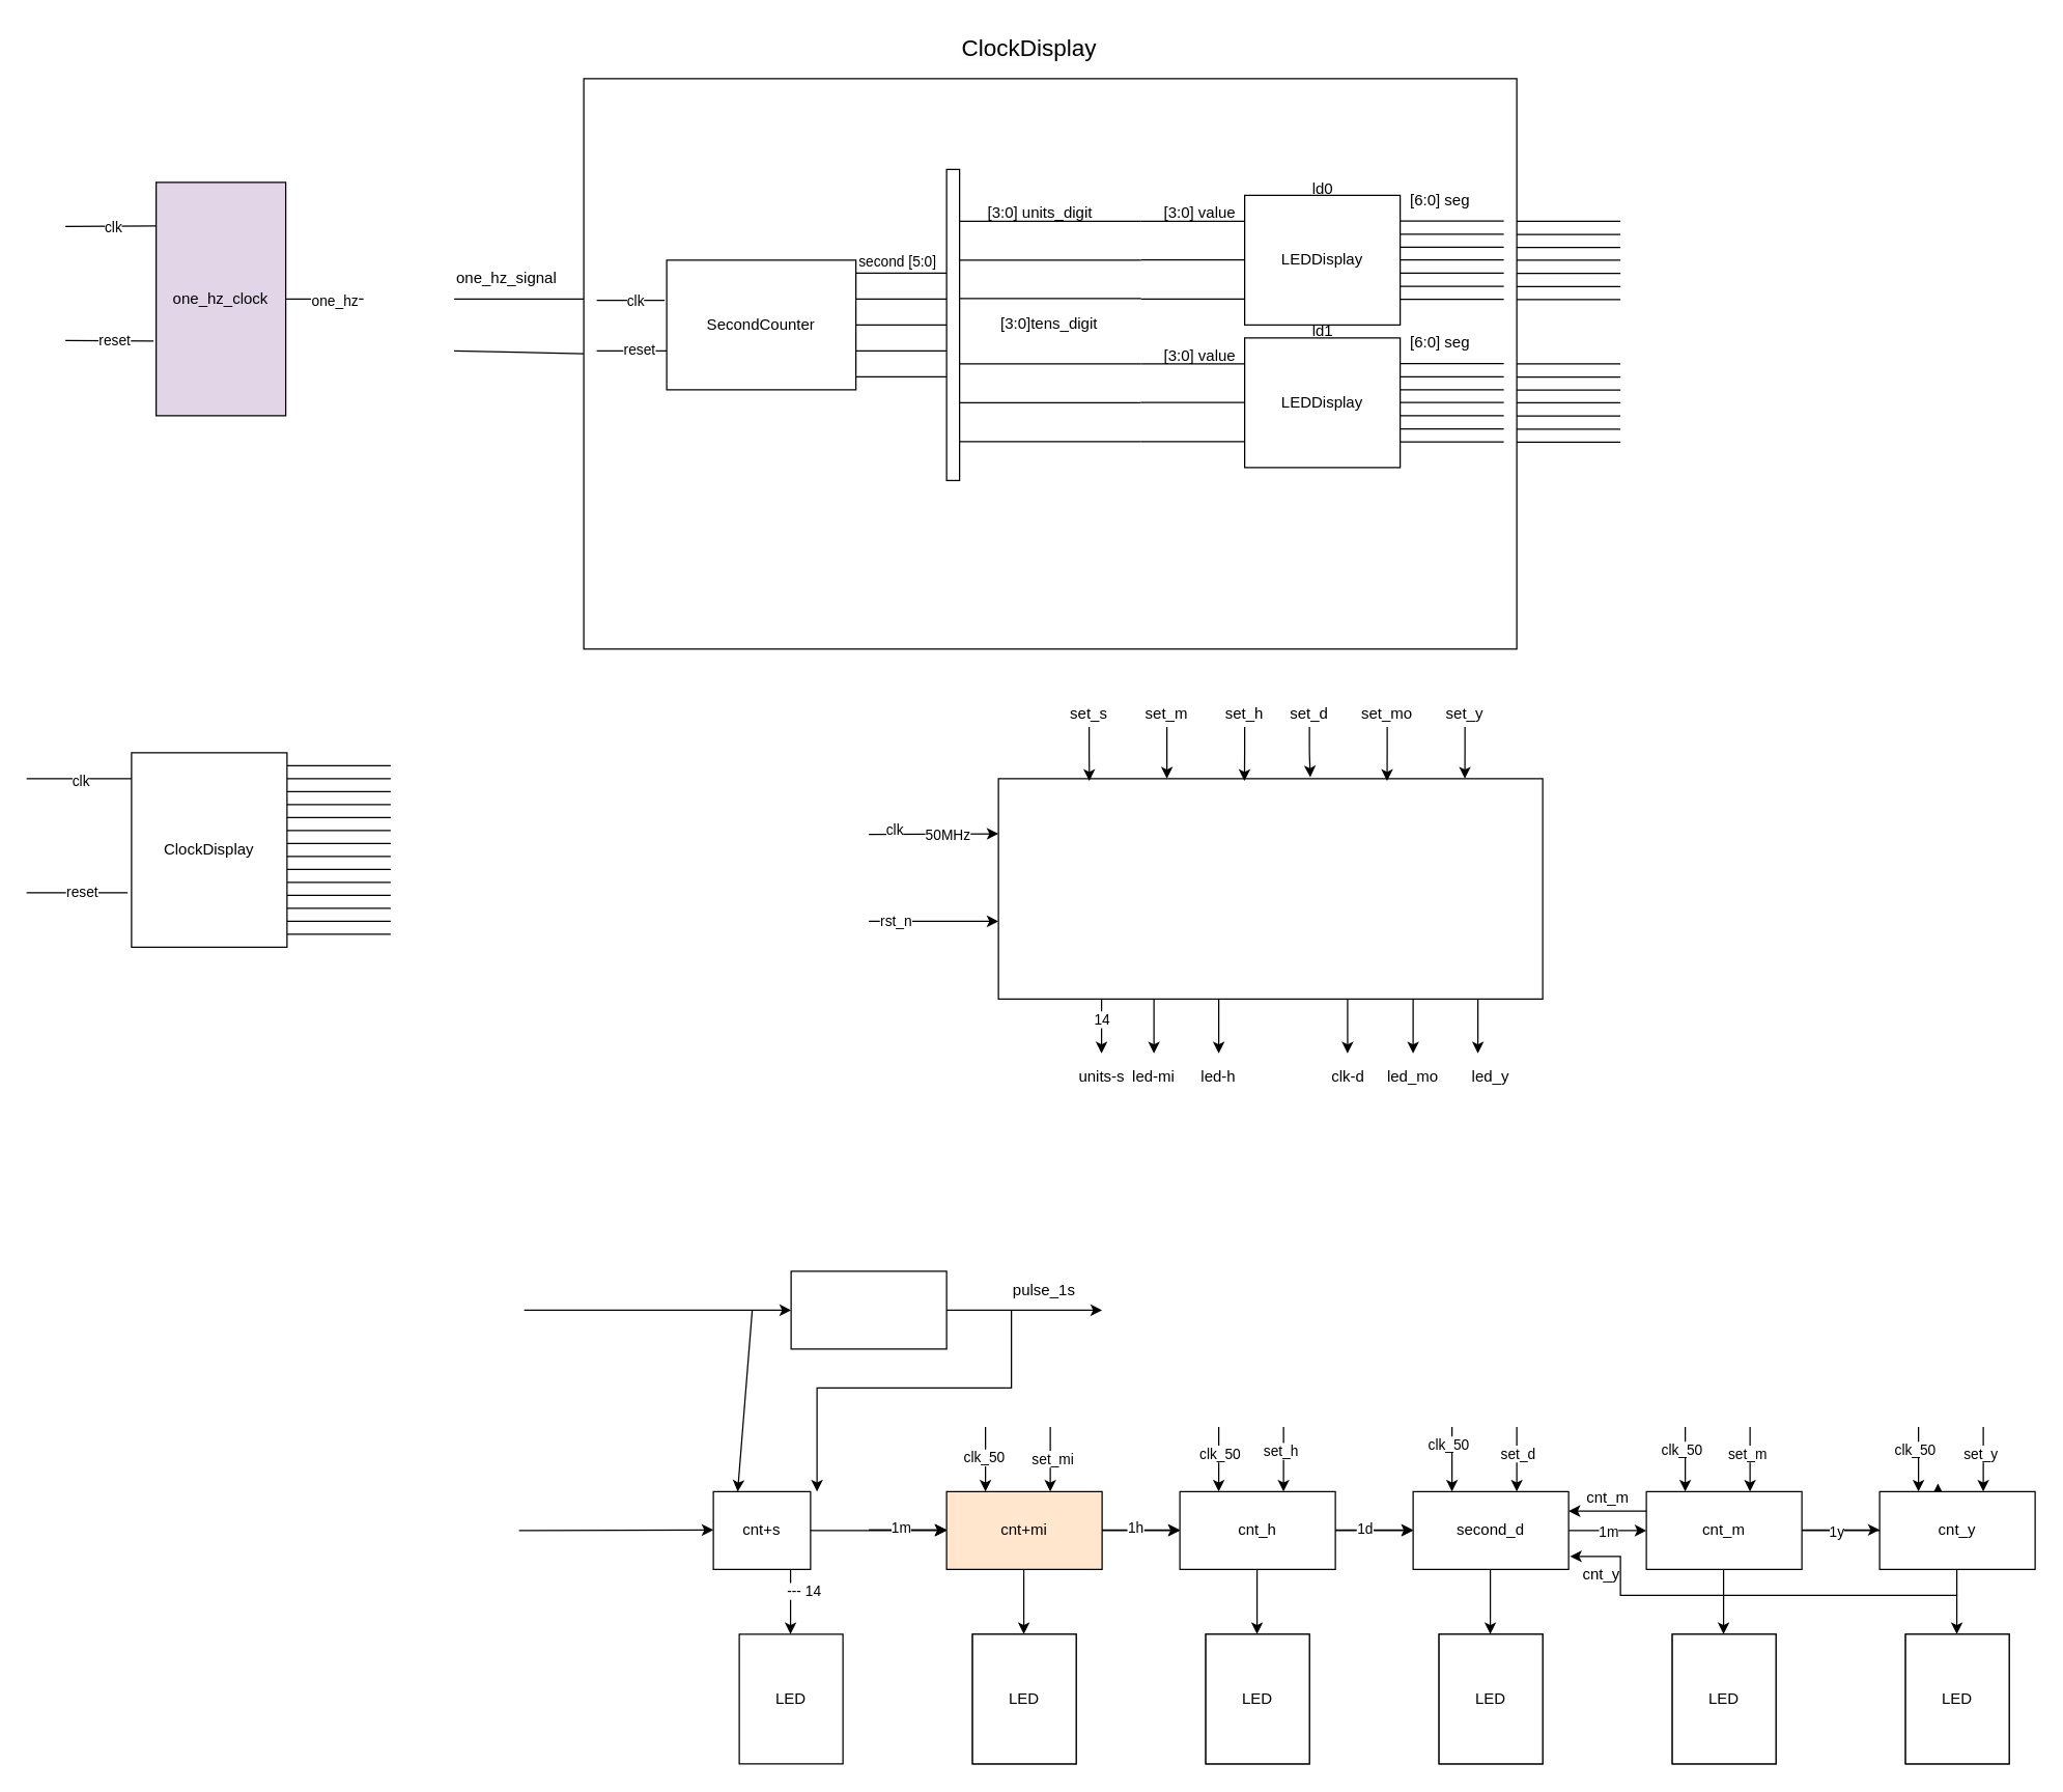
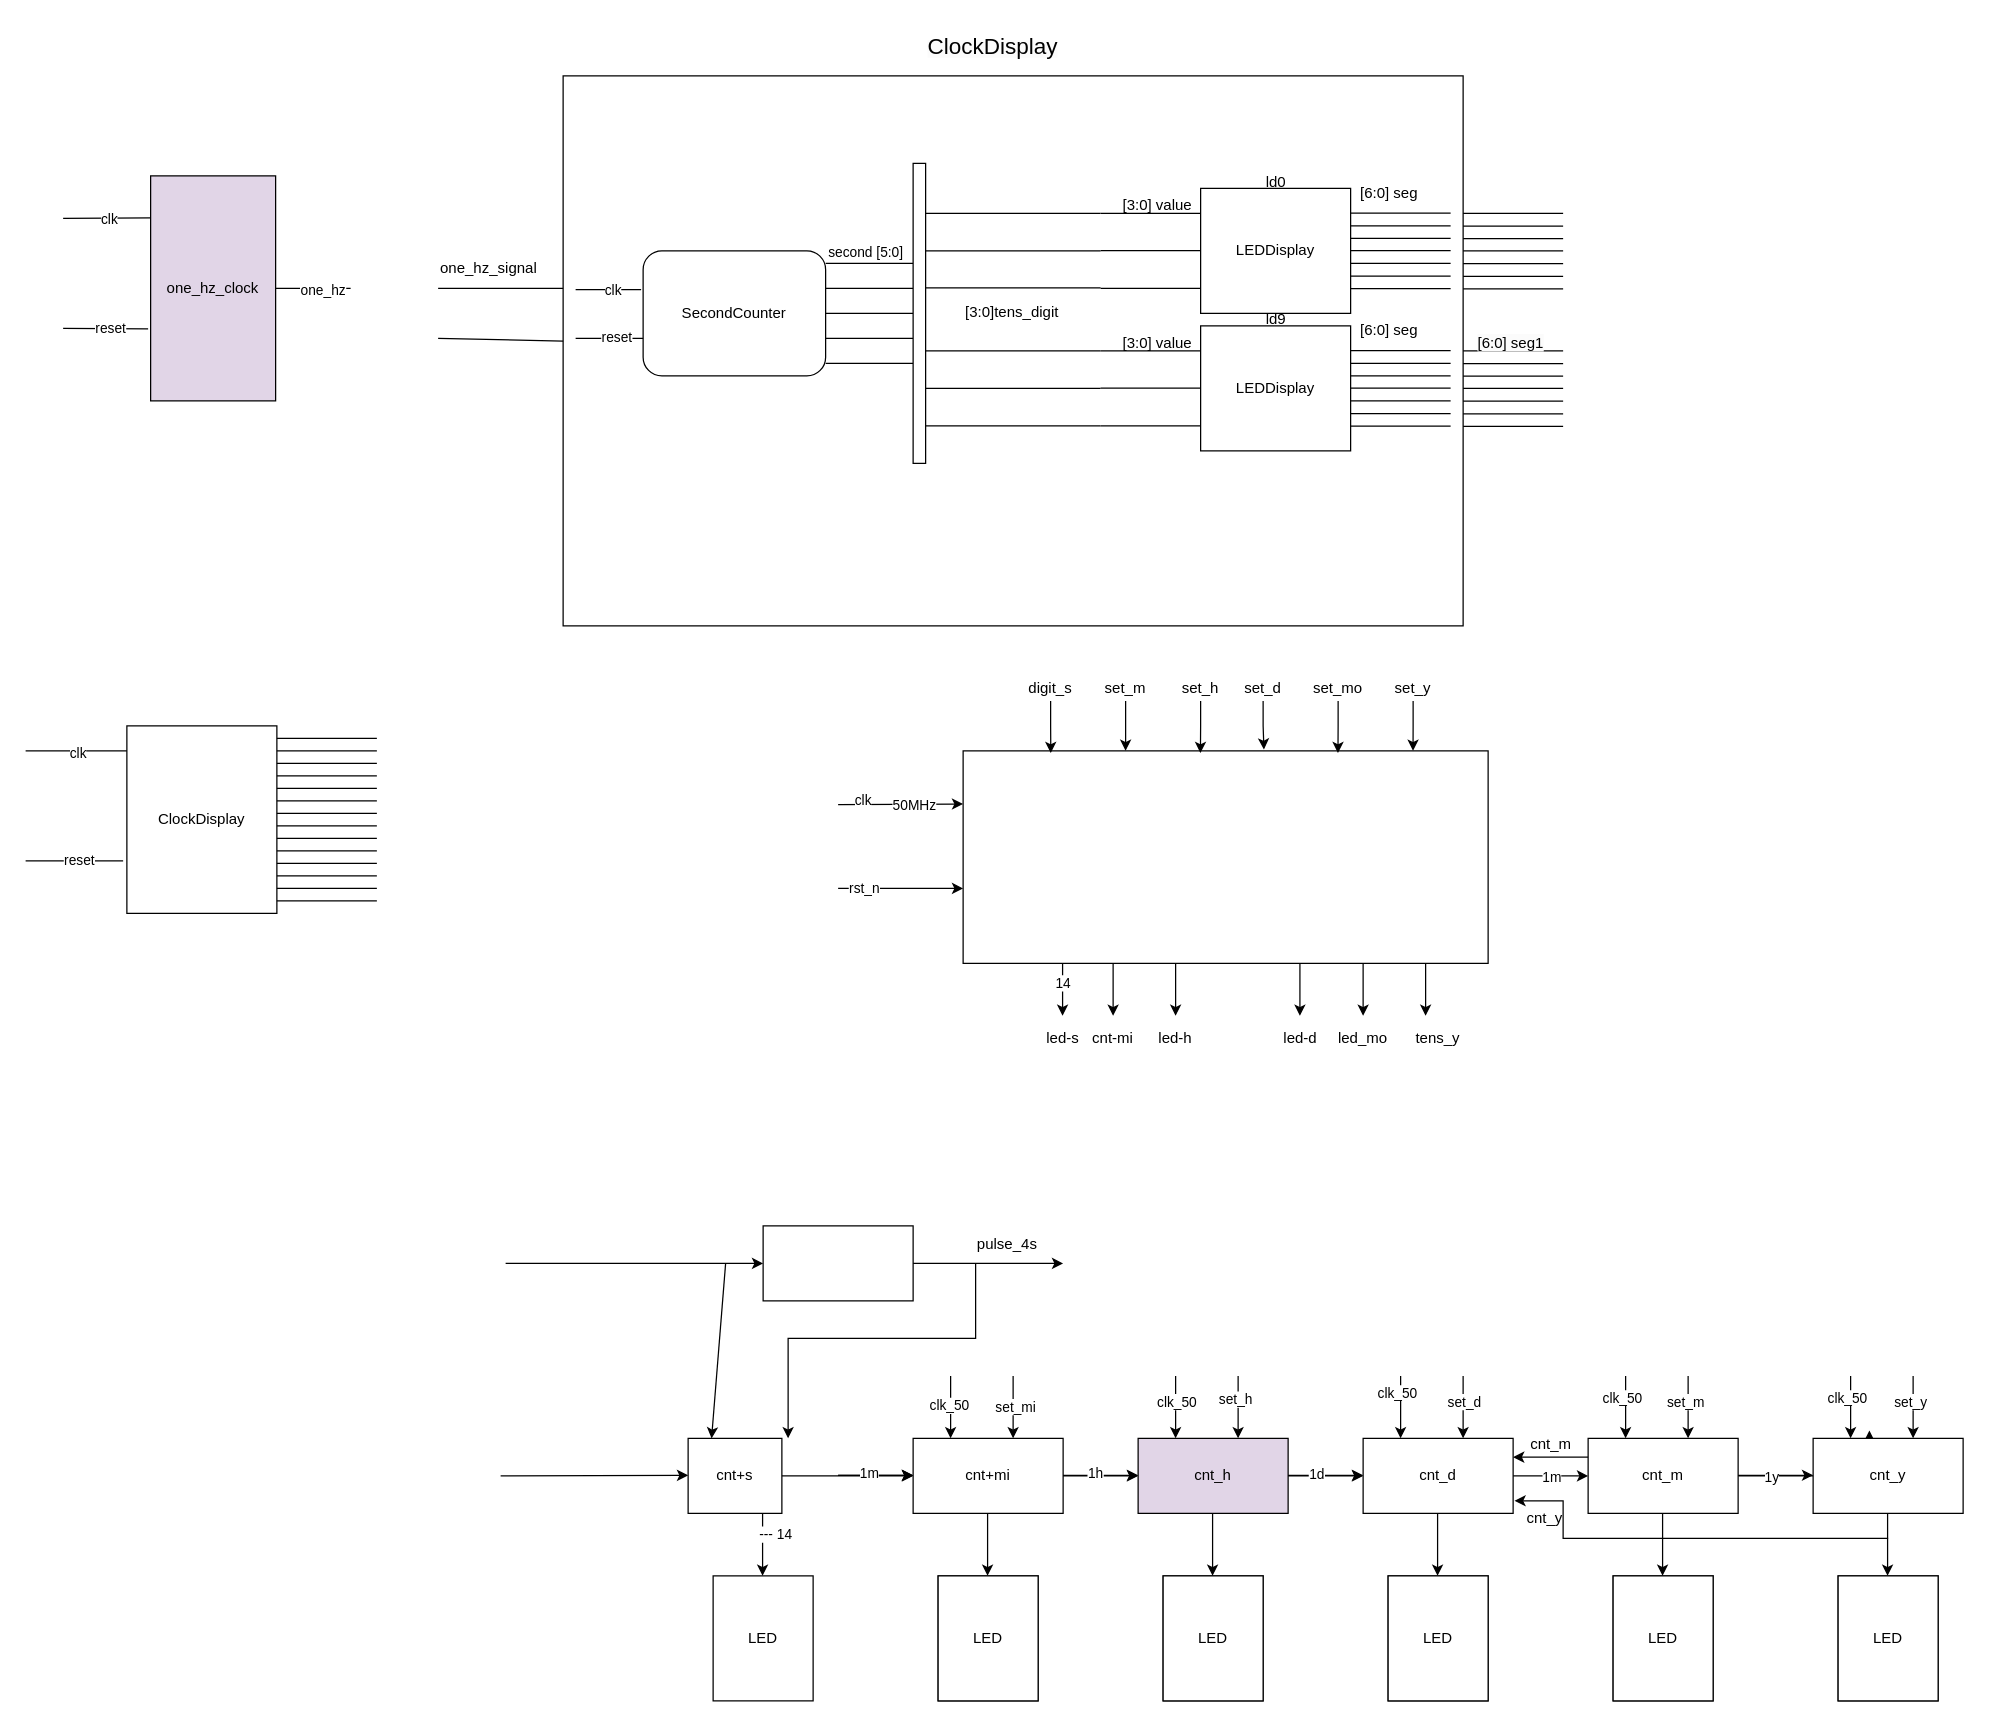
- <mxCell id="55" value="[3:0] units_digit" style="text;whiteSpace=wrap;" parent="41" vertex="1"><mxGeometry x="280" y="20" width="90" height="40" as="geometry" /></mxCell>
- <mxCell id="44" value="SecondCounter" style="rounded=0;whiteSpace=wrap;html=1;" parent="43" vertex="1"><mxGeometry x="34" width="146" height="100" as="geometry" /></mxCell>
+ <mxCell id="44" value="SecondCounter" style="whiteSpace=wrap;html=1;rounded=1;" parent="43" vertex="1"><mxGeometry x="34" width="146" height="100" as="geometry" /></mxCell>
- <mxCell id="89" value="ld1" style="text;html=1;align=center;verticalAlign=middle;resizable=0;points=[];autosize=1;strokeColor=none;fillColor=none;" parent="75" vertex="1"><mxGeometry x="120" width="40" height="30" as="geometry" /></mxCell>
+ <mxCell id="89" value="ld9" style="text;html=1;align=center;verticalAlign=middle;resizable=0;points=[];autosize=1;strokeColor=none;fillColor=none;" parent="75" vertex="1"><mxGeometry x="120" width="40" height="30" as="geometry" /></mxCell>
+ <mxCell id="40" value="&lt;span style=&quot;color: rgb(0, 0, 0); font-family: Helvetica; font-size: 12px; font-style: normal; font-variant-ligatures: normal; font-variant-caps: normal; font-weight: 400; letter-spacing: normal; orphans: 2; text-align: left; text-indent: 0px; text-transform: none; widows: 2; word-spacing: 0px; -webkit-text-stroke-width: 0px; white-space: normal; background-color: rgb(251, 251, 251); text-decoration-thickness: initial; text-decoration-style: initial; text-decoration-color: initial; display: inline !important; float: none;&quot;&gt;[6:0] seg1&lt;/span&gt;" style="text;whiteSpace=wrap;html=1;" parent="23" vertex="1"><mxGeometry x="730" y="240" width="60" height="40" as="geometry" /></mxCell>
- <mxCell id="106" value="set_s" style="text;html=1;align=center;verticalAlign=middle;whiteSpace=wrap;rounded=0;" vertex="1" parent="1"><mxGeometry x="810" y="540" width="60" height="20" as="geometry" /></mxCell>
+ <mxCell id="106" value="digit_s" style="text;html=1;align=center;verticalAlign=middle;whiteSpace=wrap;rounded=0;" vertex="1" parent="1"><mxGeometry x="810" y="540" width="60" height="20" as="geometry" /></mxCell>
- <mxCell id="129" value="units-s" style="text;html=1;align=center;verticalAlign=middle;whiteSpace=wrap;rounded=0;" vertex="1" parent="1"><mxGeometry x="820" y="820" width="60" height="20" as="geometry" /></mxCell>
+ <mxCell id="129" value="led-s" style="text;html=1;align=center;verticalAlign=middle;whiteSpace=wrap;rounded=0;" vertex="1" parent="1"><mxGeometry x="820" y="820" width="60" height="20" as="geometry" /></mxCell>
- <mxCell id="131" value="led-mi" style="text;html=1;align=center;verticalAlign=middle;whiteSpace=wrap;rounded=0;" vertex="1" parent="1"><mxGeometry x="860" y="820" width="60" height="20" as="geometry" /></mxCell>
+ <mxCell id="131" value="cnt-mi" style="text;html=1;align=center;verticalAlign=middle;whiteSpace=wrap;rounded=0;" vertex="1" parent="1"><mxGeometry x="860" y="820" width="60" height="20" as="geometry" /></mxCell>
- <mxCell id="134" value="clk-d" style="text;html=1;align=center;verticalAlign=middle;whiteSpace=wrap;rounded=0;" vertex="1" parent="1"><mxGeometry x="1010" y="820" width="60" height="20" as="geometry" /></mxCell>
+ <mxCell id="134" value="led-d" style="text;html=1;align=center;verticalAlign=middle;whiteSpace=wrap;rounded=0;" vertex="1" parent="1"><mxGeometry x="1010" y="820" width="60" height="20" as="geometry" /></mxCell>
- <mxCell id="136" value="led_y" style="text;html=1;align=center;verticalAlign=middle;whiteSpace=wrap;rounded=0;" vertex="1" parent="1"><mxGeometry x="1120" y="820" width="60" height="20" as="geometry" /></mxCell>
+ <mxCell id="136" value="tens_y" style="text;html=1;align=center;verticalAlign=middle;whiteSpace=wrap;rounded=0;" vertex="1" parent="1"><mxGeometry x="1120" y="820" width="60" height="20" as="geometry" /></mxCell>
- <mxCell id="195" value="pulse_1s" style="text;html=1;align=center;verticalAlign=middle;resizable=0;points=[];autosize=1;strokeColor=none;fillColor=none;" vertex="1" parent="1"><mxGeometry x="770" y="980" width="70" height="30" as="geometry" /></mxCell>
+ <mxCell id="195" value="pulse_4s" style="text;html=1;align=center;verticalAlign=middle;resizable=0;points=[];autosize=1;strokeColor=none;fillColor=none;" vertex="1" parent="1"><mxGeometry x="770" y="980" width="70" height="30" as="geometry" /></mxCell>
- <mxCell id="138" value="cnt+mi" style="rounded=0;whiteSpace=wrap;html=1;fillColor=#ffe6cc;" vertex="1" parent="137"><mxGeometry x="60" y="50" width="120" height="60" as="geometry" /></mxCell>
+ <mxCell id="138" value="cnt+mi" style="rounded=0;whiteSpace=wrap;html=1;" vertex="1" parent="137"><mxGeometry x="60" y="50" width="120" height="60" as="geometry" /></mxCell>
- <mxCell id="147" value="cnt_h" style="rounded=0;whiteSpace=wrap;html=1;" vertex="1" parent="146"><mxGeometry x="60" y="50" width="120" height="60" as="geometry" /></mxCell>
+ <mxCell id="147" value="cnt_h" style="rounded=0;whiteSpace=wrap;html=1;fillColor=#e1d5e7;" vertex="1" parent="146"><mxGeometry x="60" y="50" width="120" height="60" as="geometry" /></mxCell>
- <mxCell id="156" value="second_d" style="rounded=0;whiteSpace=wrap;html=1;" vertex="1" parent="155"><mxGeometry x="60" y="50" width="120" height="60" as="geometry" /></mxCell>
+ <mxCell id="156" value="cnt_d" style="rounded=0;whiteSpace=wrap;html=1;" vertex="1" parent="155"><mxGeometry x="60" y="50" width="120" height="60" as="geometry" /></mxCell>
